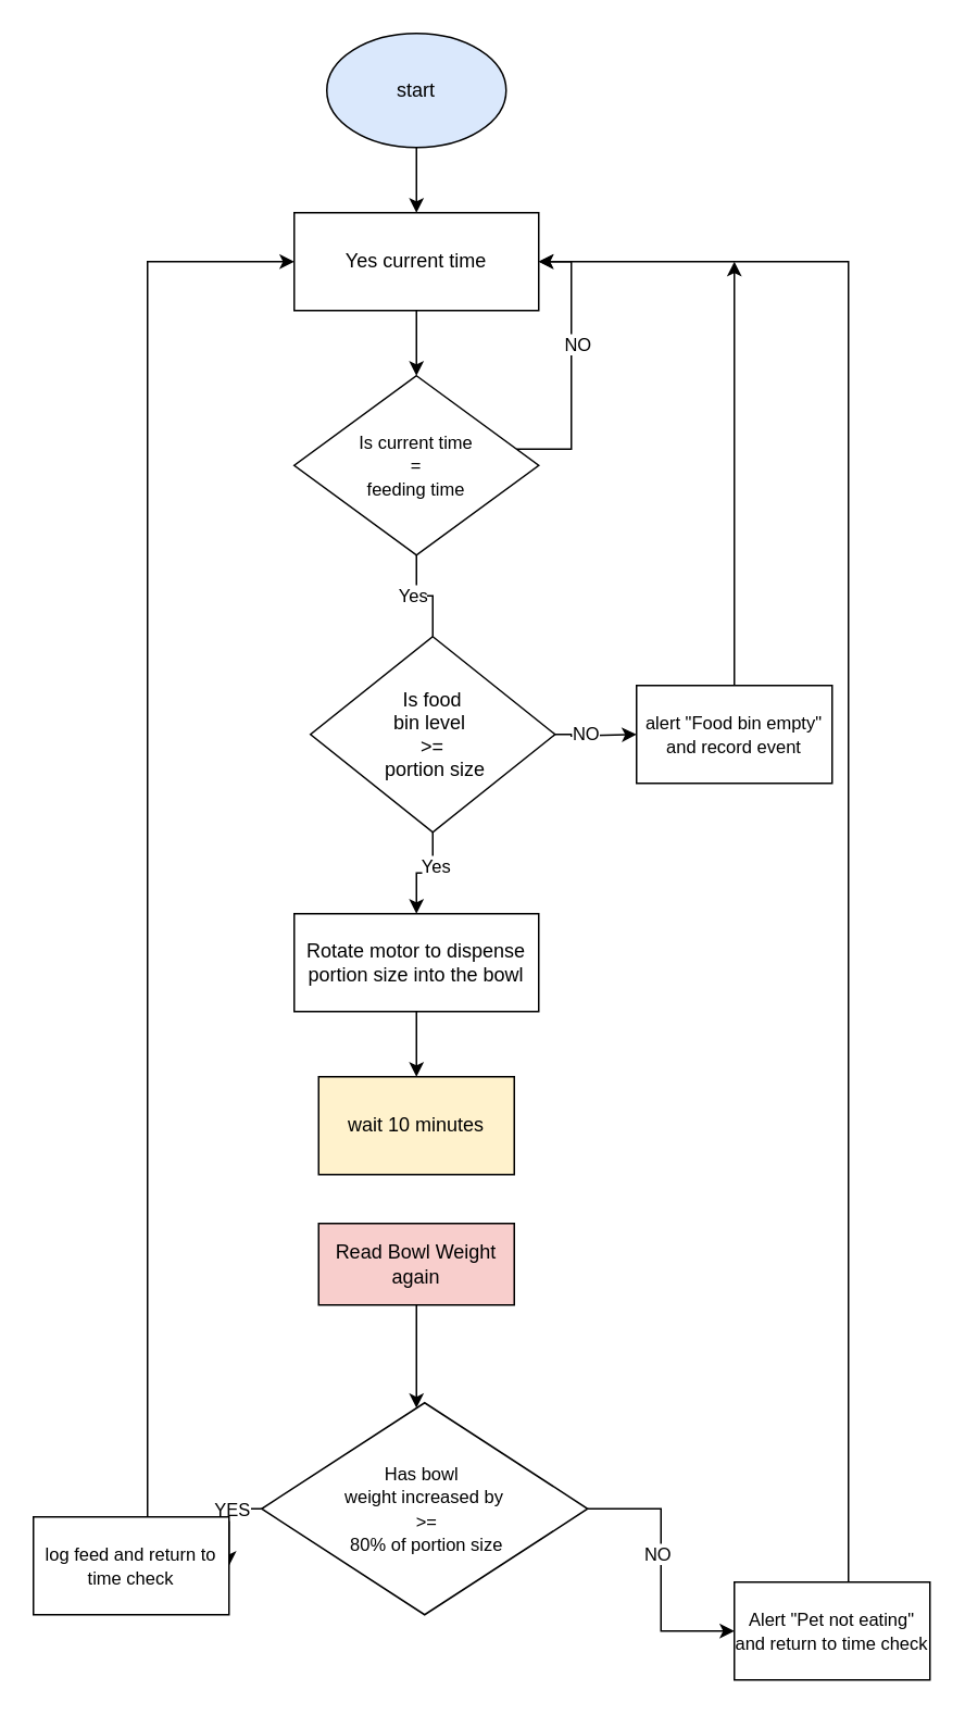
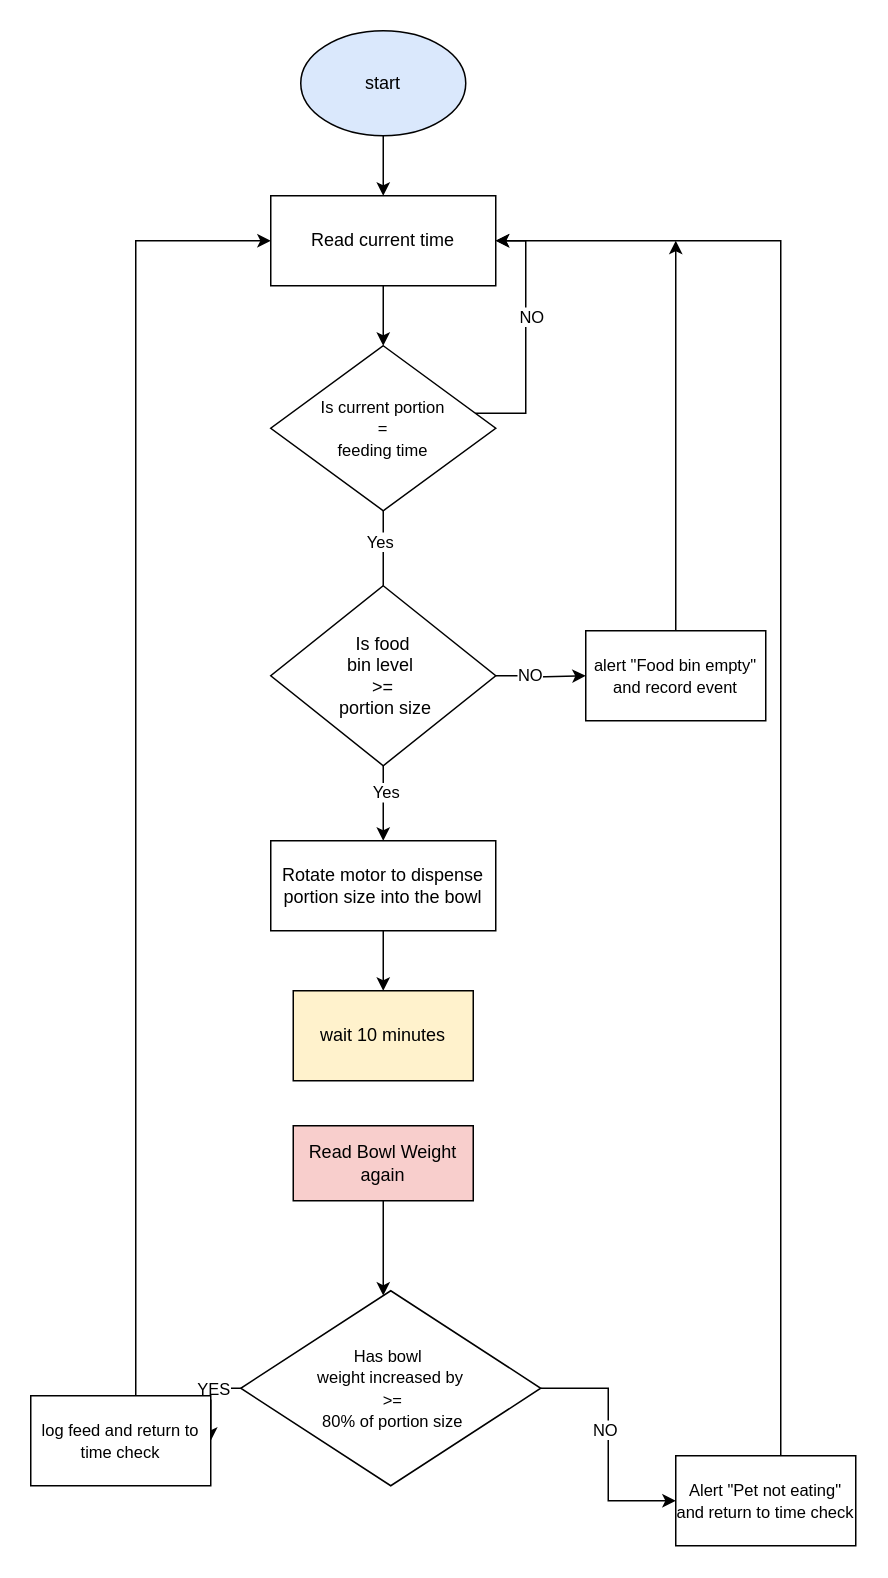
- <mxCell id="8" value="Yes current time" style="rounded=0;whiteSpace=wrap;html=1;" vertex="1" parent="1"><mxGeometry x="180" y="130" width="150" height="60" as="geometry" /></mxCell>
+ <mxCell id="8" value="Read current time" style="rounded=0;whiteSpace=wrap;html=1;" vertex="1" parent="1"><mxGeometry x="180" y="130" width="150" height="60" as="geometry" /></mxCell>
- <mxCell id="7" value="&lt;font style=&quot;font-size: 11px;&quot;&gt;Is current time&lt;/font&gt;&lt;div&gt;&lt;font style=&quot;font-size: 11px;&quot;&gt;=&lt;/font&gt;&lt;/div&gt;&lt;div&gt;&lt;font style=&quot;font-size: 11px;&quot;&gt;feeding time&lt;/font&gt;&lt;/div&gt;" style="rhombus;whiteSpace=wrap;html=1;" vertex="1" parent="1"><mxGeometry x="180" y="230" width="150" height="110" as="geometry" /></mxCell>
+ <mxCell id="7" value="&lt;font style=&quot;font-size: 11px;&quot;&gt;Is current portion&lt;/font&gt;&lt;div&gt;&lt;font style=&quot;font-size: 11px;&quot;&gt;=&lt;/font&gt;&lt;/div&gt;&lt;div&gt;&lt;font style=&quot;font-size: 11px;&quot;&gt;feeding time&lt;/font&gt;&lt;/div&gt;" style="rhombus;whiteSpace=wrap;html=1;" vertex="1" parent="1"><mxGeometry x="180" y="230" width="150" height="110" as="geometry" /></mxCell>
- <mxCell id="15" value="&lt;span style=&quot;line-height: 107%;&quot;&gt;&lt;font&gt;Is food&lt;br&gt;bin level&amp;nbsp;&lt;/font&gt;&lt;/span&gt;&lt;div&gt;&lt;span style=&quot;line-height: 107%;&quot;&gt;&lt;font&gt;&amp;gt;=&lt;/font&gt;&lt;/span&gt;&lt;/div&gt;&lt;div&gt;&lt;span style=&quot;line-height: 107%;&quot;&gt;&lt;font&gt;&amp;nbsp;portion size&lt;/font&gt;&lt;/span&gt;&lt;/div&gt;" style="rhombus;whiteSpace=wrap;html=1;" vertex="1" parent="1"><mxGeometry x="190" y="390" width="150" height="120" as="geometry" /></mxCell>
+ <mxCell id="15" value="&lt;span style=&quot;line-height: 107%;&quot;&gt;&lt;font&gt;Is food&lt;br&gt;bin level&amp;nbsp;&lt;/font&gt;&lt;/span&gt;&lt;div&gt;&lt;span style=&quot;line-height: 107%;&quot;&gt;&lt;font&gt;&amp;gt;=&lt;/font&gt;&lt;/span&gt;&lt;/div&gt;&lt;div&gt;&lt;span style=&quot;line-height: 107%;&quot;&gt;&lt;font&gt;&amp;nbsp;portion size&lt;/font&gt;&lt;/span&gt;&lt;/div&gt;" style="rhombus;whiteSpace=wrap;html=1;" vertex="1" parent="1"><mxGeometry x="180" y="390" width="150" height="120" as="geometry" /></mxCell>
